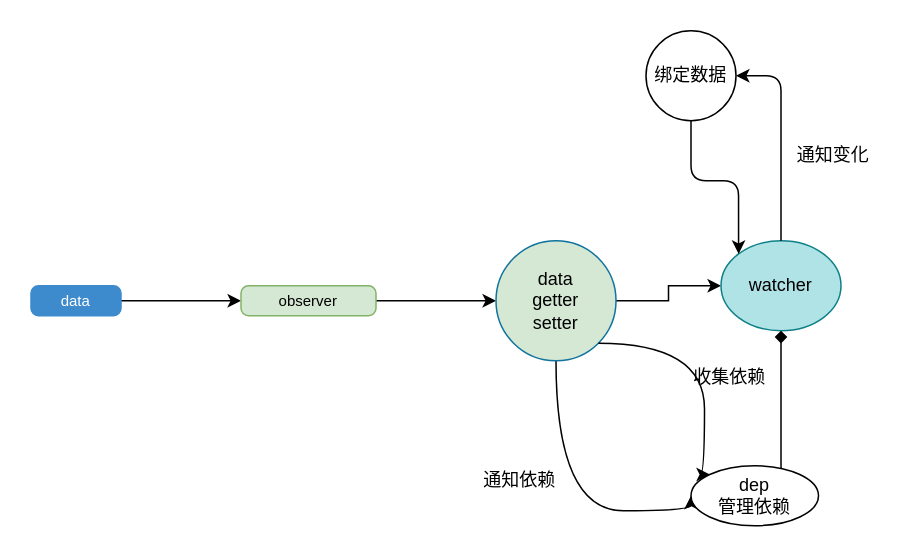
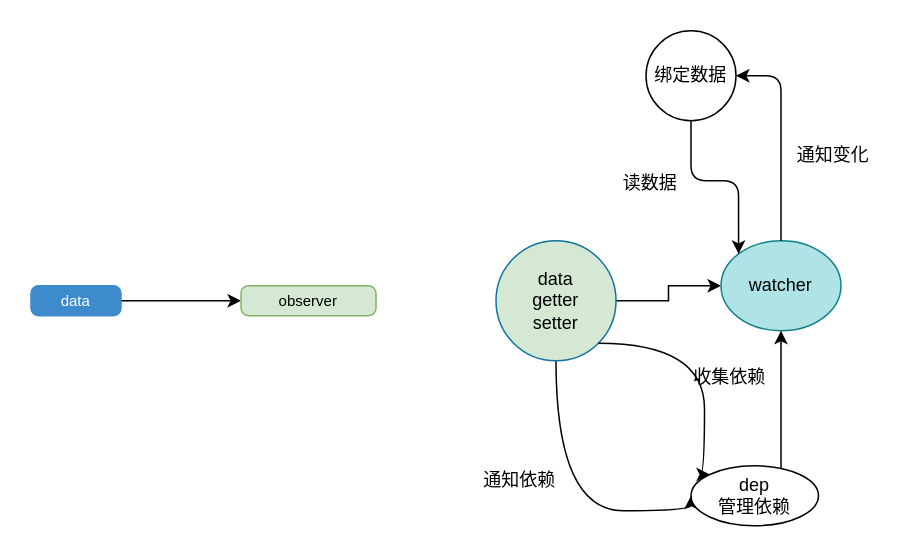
+ <mxCell id="18" value="读数据" style="text;html=1;resizable=0;points=[];autosize=1;align=left;verticalAlign=top;spacingTop=-4;" vertex="1" parent="1"><mxGeometry x="413" y="112" width="50" height="20" as="geometry" /></mxCell>
- <mxCell id="4" value="" style="edgeStyle=orthogonalEdgeStyle;rounded=0;orthogonalLoop=1;jettySize=auto;html=1;entryX=0;entryY=0.5;entryDx=0;entryDy=0;" parent="1" source="5" target="8" edge="1"><mxGeometry relative="1" as="geometry"><mxPoint x="330" y="200" as="targetPoint" /></mxGeometry></mxCell>
- <mxCell id="11" style="edgeStyle=orthogonalEdgeStyle;orthogonalLoop=1;jettySize=auto;html=1;exitX=1;exitY=0;exitDx=0;exitDy=0;rounded=1;endArrow=diamond;" edge="1" parent="1" source="12" target="9"><mxGeometry relative="1" as="geometry"><Array as="points"><mxPoint x="520" y="319" /></Array></mxGeometry></mxCell>
+ <mxCell id="11" style="edgeStyle=orthogonalEdgeStyle;orthogonalLoop=1;jettySize=auto;html=1;exitX=1;exitY=0;exitDx=0;exitDy=0;rounded=1;" edge="1" parent="1" source="12" target="9"><mxGeometry relative="1" as="geometry"><Array as="points"><mxPoint x="520" y="319" /></Array></mxGeometry></mxCell>
